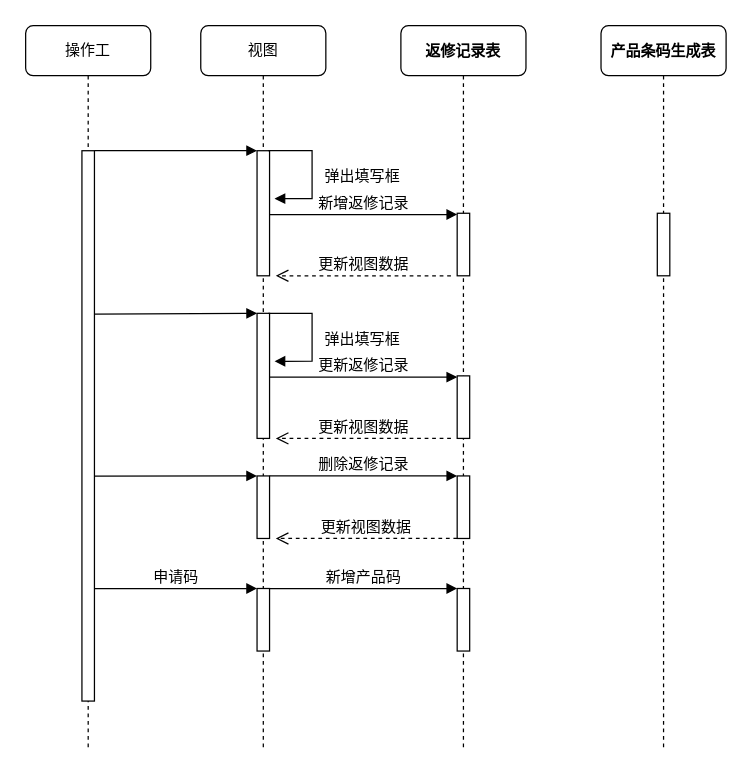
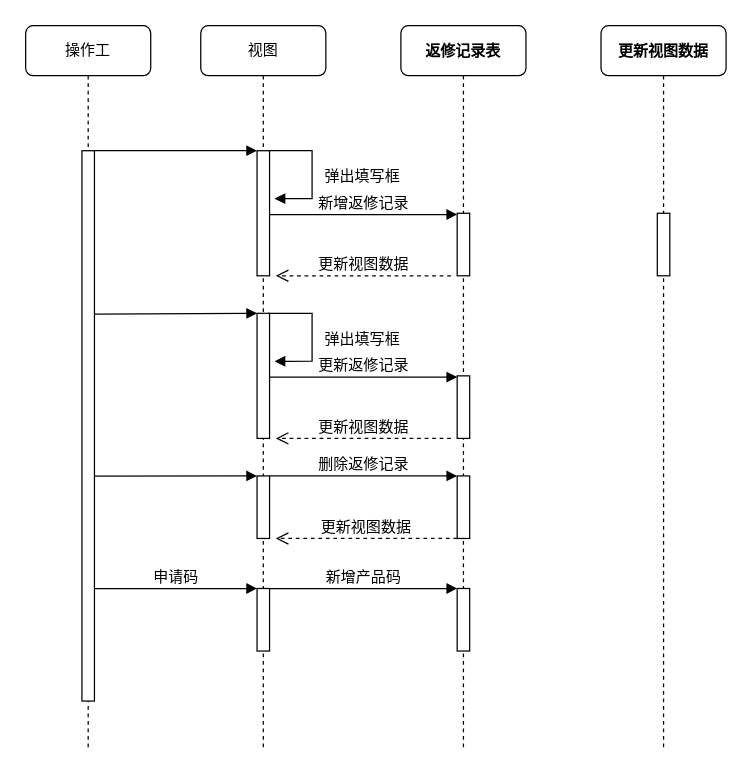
- <mxCell id="27" value="&lt;b&gt;&lt;span style=&quot;font-size: 9.0pt ; line-height: 150%&quot;&gt;产品条码生成表&lt;/span&gt;&lt;/b&gt;&lt;br&gt;&lt;font class=&quot;cyxy-trs-target&quot; style=&quot;display: none&quot;&gt; : Object&lt;/font&gt;&lt;font class=&quot;cyxy-trs-target&quot; style=&quot;display: none&quot;&gt; : Object&lt;/font&gt;" style="shape=umlLifeline;perimeter=lifelinePerimeter;whiteSpace=wrap;html=1;container=1;collapsible=0;recursiveResize=0;outlineConnect=0;rounded=1;shadow=0;comic=0;labelBackgroundColor=none;strokeWidth=1;fontFamily=Verdana;fontSize=12;align=center;" vertex="1" parent="1"><mxGeometry x="480" y="20" width="100" height="580" as="geometry" /></mxCell>
+ <mxCell id="27" value="&lt;b&gt;&lt;span style=&quot;font-size: 9.0pt ; line-height: 150%&quot;&gt;更新视图数据&lt;/span&gt;&lt;/b&gt;&lt;br&gt;&lt;font class=&quot;cyxy-trs-target&quot; style=&quot;display: none&quot;&gt; : Object&lt;/font&gt;&lt;font class=&quot;cyxy-trs-target&quot; style=&quot;display: none&quot;&gt; : Object&lt;/font&gt;" style="shape=umlLifeline;perimeter=lifelinePerimeter;whiteSpace=wrap;html=1;container=1;collapsible=0;recursiveResize=0;outlineConnect=0;rounded=1;shadow=0;comic=0;labelBackgroundColor=none;strokeWidth=1;fontFamily=Verdana;fontSize=12;align=center;" vertex="1" parent="1"><mxGeometry x="480" y="20" width="100" height="580" as="geometry" /></mxCell>
